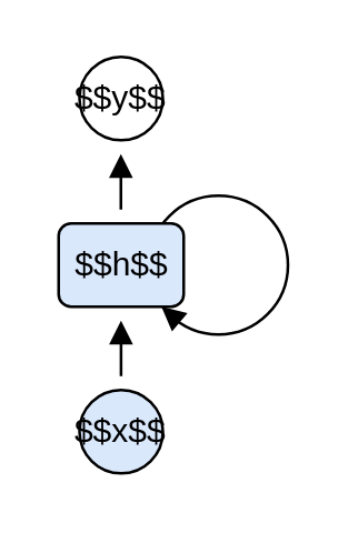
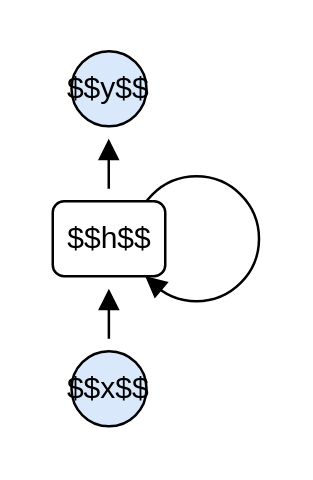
- <mxCell id="5" value="$$y$$" style="ellipse;whiteSpace=wrap;html=1;aspect=fixed;" vertex="1" parent="1"><mxGeometry x="28" y="20" width="30" height="30" as="geometry" /></mxCell>
+ <mxCell id="5" value="$$y$$" style="ellipse;whiteSpace=wrap;html=1;aspect=fixed;fillColor=#dae8fc;" vertex="1" parent="1"><mxGeometry x="28" y="20" width="30" height="30" as="geometry" /></mxCell>
- <mxCell id="4" value="$$h$$" style="rounded=1;whiteSpace=wrap;html=1;fillColor=#dae8fc;" vertex="1" parent="1"><mxGeometry x="20.5" y="80" width="45" height="30" as="geometry" /></mxCell>
+ <mxCell id="4" value="$$h$$" style="rounded=1;whiteSpace=wrap;html=1;" vertex="1" parent="1"><mxGeometry x="20.5" y="80" width="45" height="30" as="geometry" /></mxCell>
